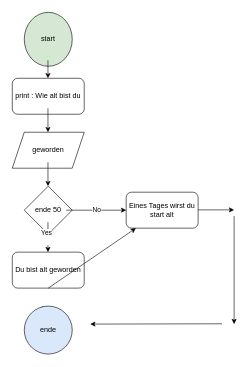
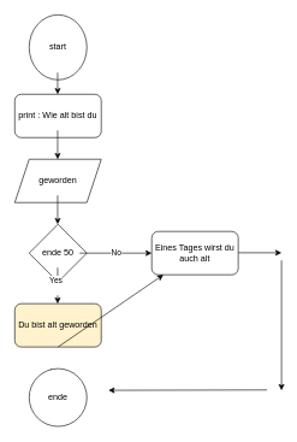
- <mxCell id="2" value="start" style="ellipse;whiteSpace=wrap;html=1;fillColor=#d5e8d4;" vertex="1" parent="1"><mxGeometry x="40" y="20" width="80" height="90" as="geometry" /></mxCell>
+ <mxCell id="2" value="start" style="ellipse;whiteSpace=wrap;html=1;" vertex="1" parent="1"><mxGeometry x="40" y="20" width="80" height="90" as="geometry" /></mxCell>
- <mxCell id="11" value="Eines Tages wirst du start alt" style="rounded=1;whiteSpace=wrap;html=1;" vertex="1" parent="1"><mxGeometry x="210" y="320" width="120" height="60" as="geometry" /></mxCell>
+ <mxCell id="11" value="Eines Tages wirst du auch alt" style="rounded=1;whiteSpace=wrap;html=1;" vertex="1" parent="1"><mxGeometry x="210" y="320" width="120" height="60" as="geometry" /></mxCell>
- <mxCell id="8" value="Du bist alt geworden" style="rounded=1;whiteSpace=wrap;html=1;" vertex="1" parent="1"><mxGeometry x="20" y="420" width="120" height="60" as="geometry" /></mxCell>
+ <mxCell id="8" value="Du bist alt geworden" style="rounded=1;whiteSpace=wrap;html=1;fillColor=#fff2cc;" vertex="1" parent="1"><mxGeometry x="20" y="420" width="120" height="60" as="geometry" /></mxCell>
- <mxCell id="20" value="ende" style="ellipse;whiteSpace=wrap;html=1;fillColor=#dae8fc;" vertex="1" parent="1"><mxGeometry x="40" y="510" width="80" height="80" as="geometry" /></mxCell>
+ <mxCell id="20" value="ende" style="ellipse;whiteSpace=wrap;html=1;" vertex="1" parent="1"><mxGeometry x="40" y="510" width="80" height="80" as="geometry" /></mxCell>
